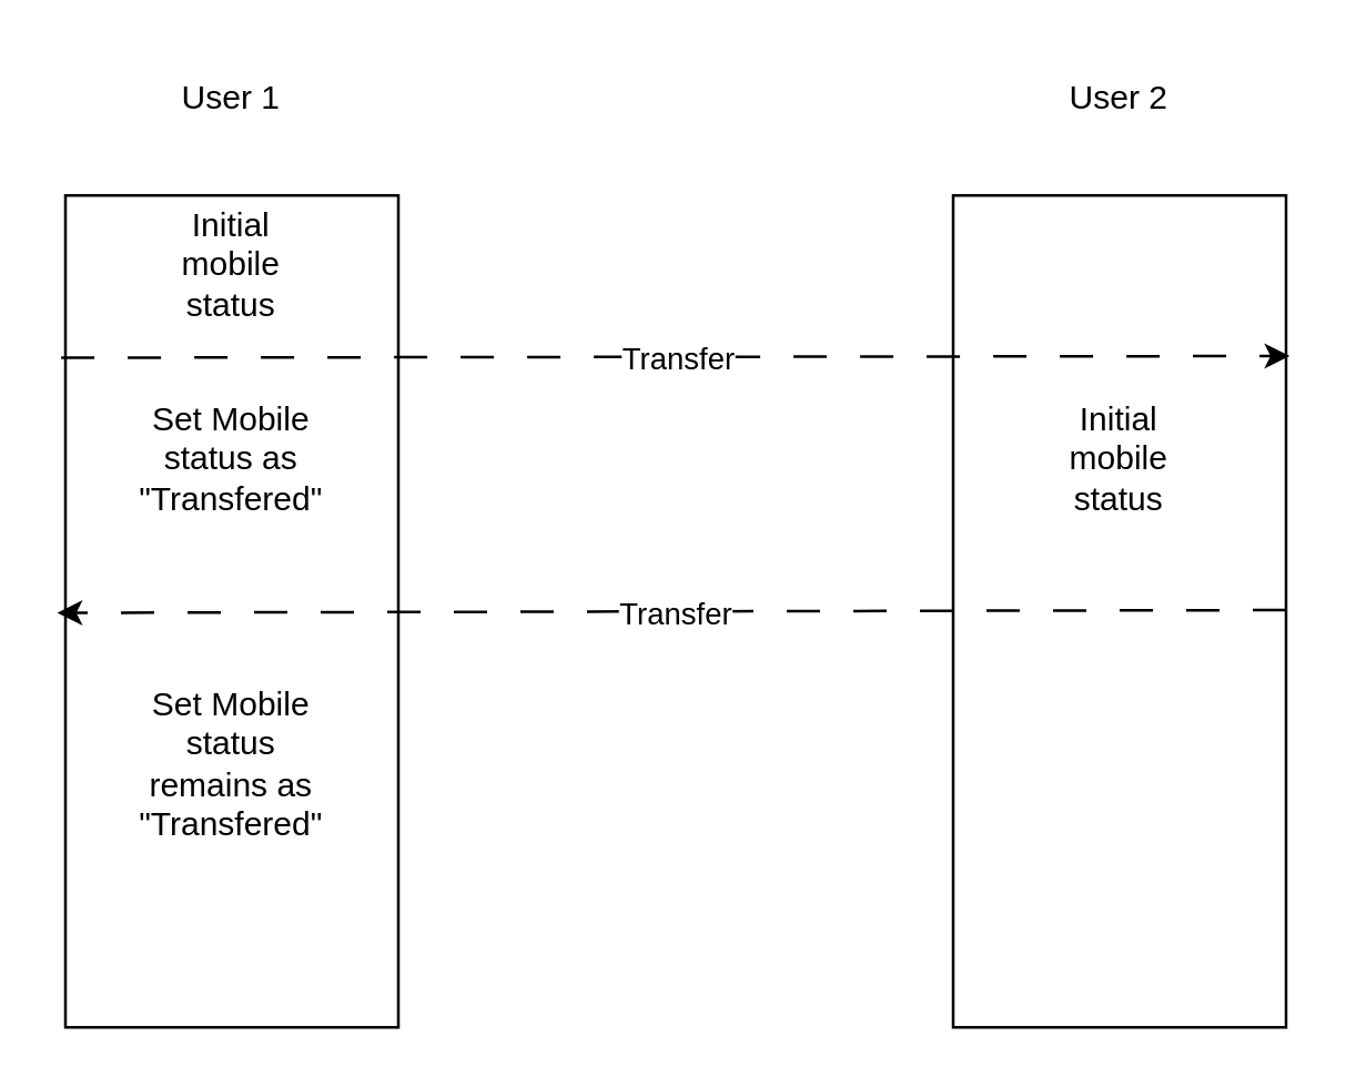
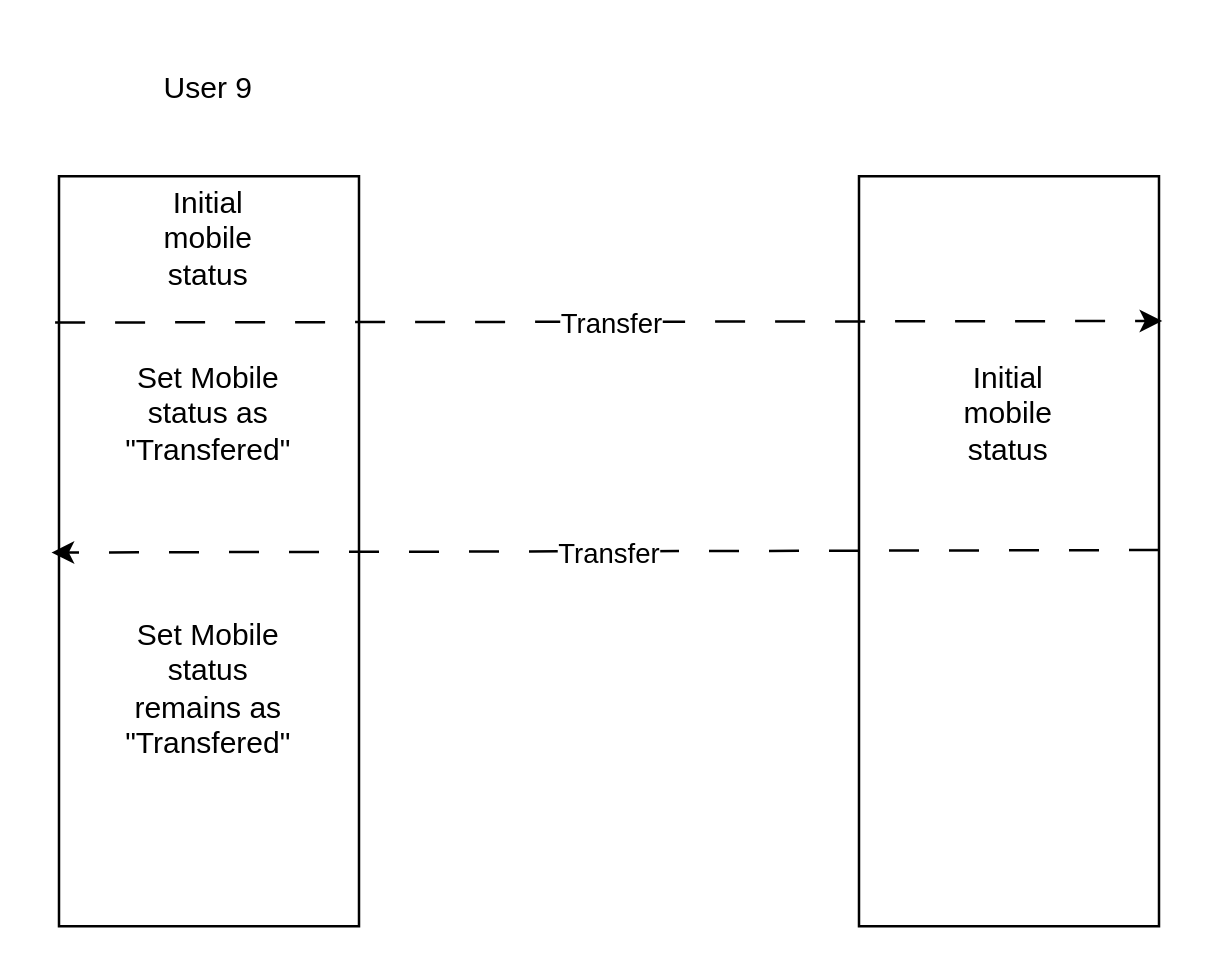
- <mxCell id="5" value="User 1" style="text;html=1;strokeColor=none;fillColor=none;align=center;verticalAlign=middle;whiteSpace=wrap;rounded=0;" vertex="1" parent="1"><mxGeometry x="53" y="20" width="60" height="30" as="geometry" /></mxCell>
+ <mxCell id="5" value="User 9" style="text;html=1;strokeColor=none;fillColor=none;align=center;verticalAlign=middle;whiteSpace=wrap;rounded=0;" vertex="1" parent="1"><mxGeometry x="53" y="20" width="60" height="30" as="geometry" /></mxCell>
- <mxCell id="6" value="User 2" style="text;html=1;strokeColor=none;fillColor=none;align=center;verticalAlign=middle;whiteSpace=wrap;rounded=0;" vertex="1" parent="1"><mxGeometry x="373" y="20" width="60" height="30" as="geometry" /></mxCell>
